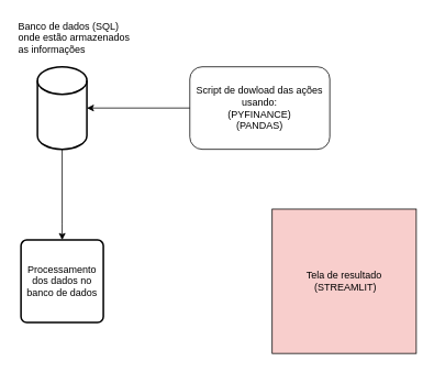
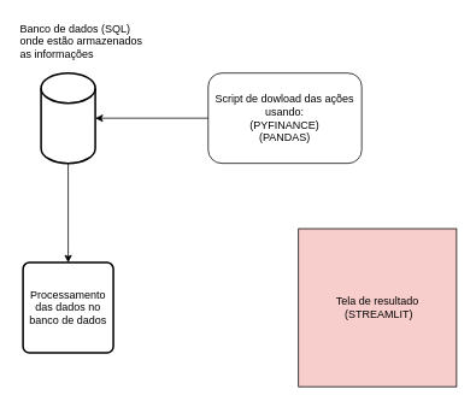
- <mxCell id="8" value="Processamento dos dados no banco de dados" style="rounded=1;whiteSpace=wrap;html=1;absoluteArcSize=1;arcSize=14;strokeWidth=2;" vertex="1" parent="1"><mxGeometry x="25" y="290" width="100" height="100" as="geometry" /></mxCell>
+ <mxCell id="8" value="Processamento das dados no banco de dados" style="rounded=1;whiteSpace=wrap;html=1;absoluteArcSize=1;arcSize=14;strokeWidth=2;" vertex="1" parent="1"><mxGeometry x="25" y="290" width="100" height="100" as="geometry" /></mxCell>
